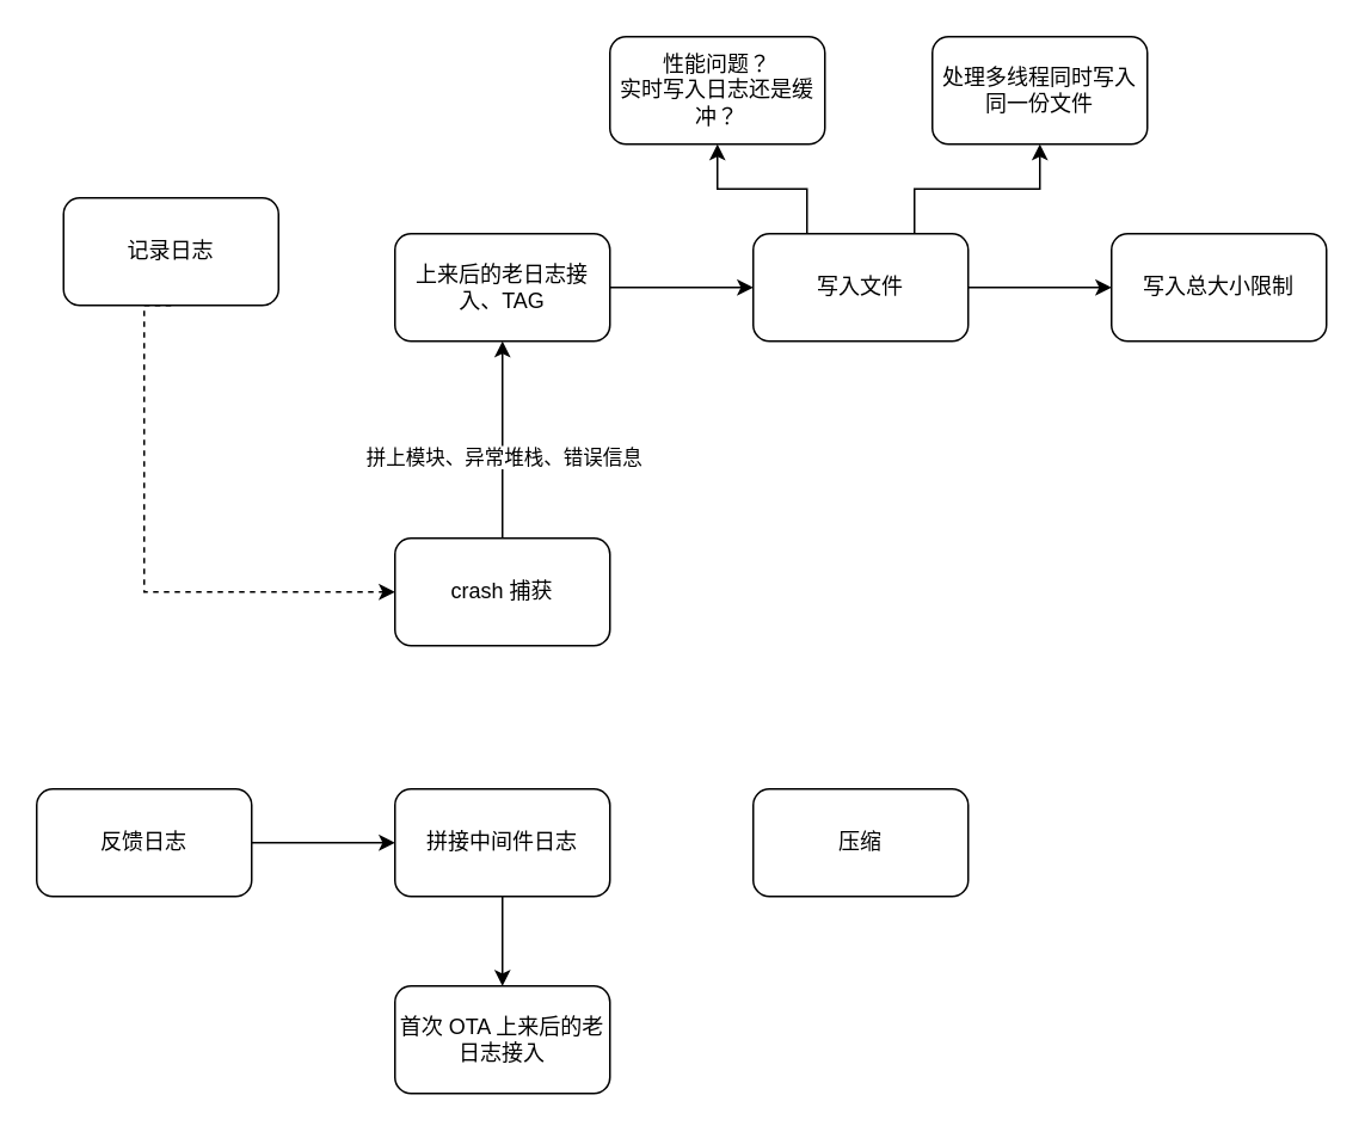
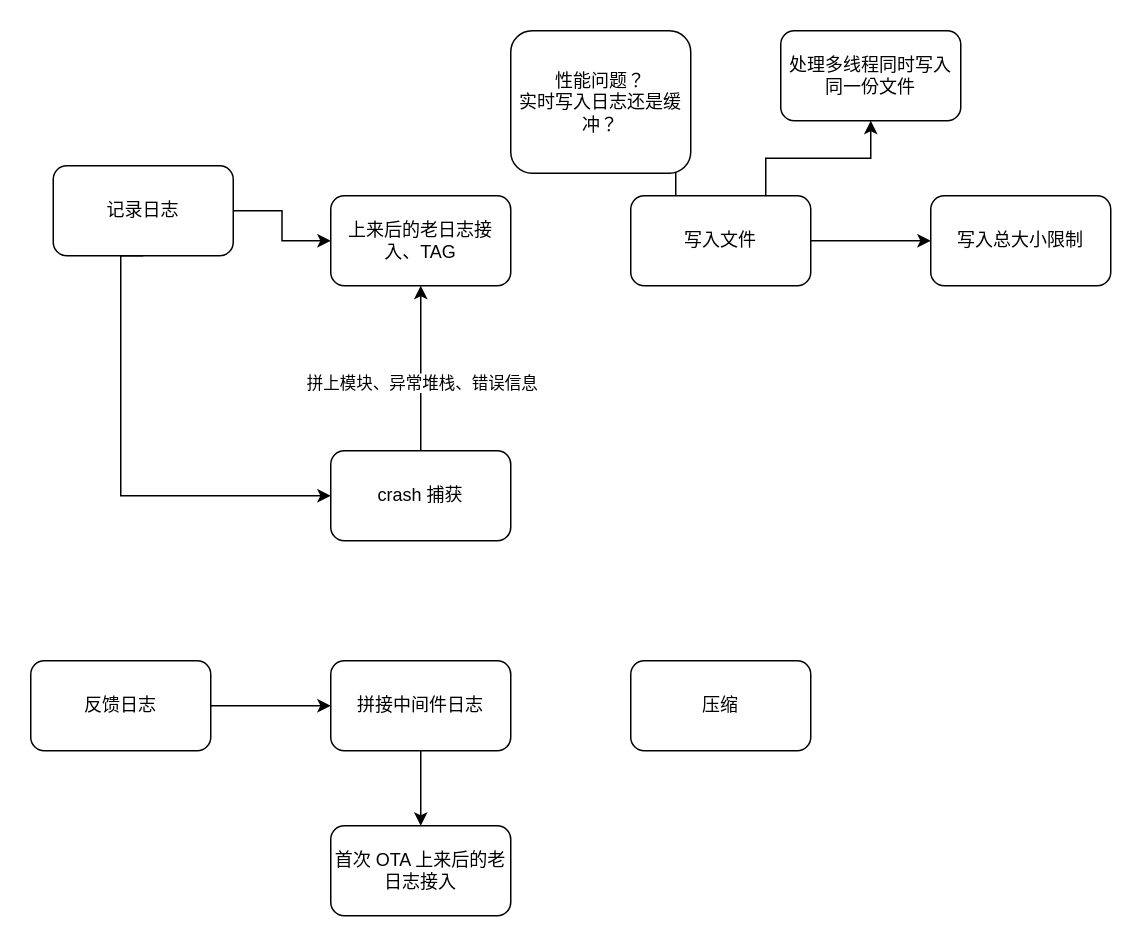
- <mxCell id="11" value="性能问题？&lt;br&gt;实时写入日志还是缓冲？" style="whiteSpace=wrap;html=1;rounded=1;" vertex="1" parent="1"><mxGeometry x="340" y="20" width="120" height="60" as="geometry" /></mxCell>
+ <mxCell id="11" value="性能问题？&lt;br&gt;实时写入日志还是缓冲？" style="whiteSpace=wrap;html=1;rounded=1;" vertex="1" parent="1"><mxGeometry x="340" y="20" width="120" height="95" as="geometry" /></mxCell>
+ <mxCell id="2" value="" style="edgeStyle=orthogonalEdgeStyle;rounded=0;orthogonalLoop=1;jettySize=auto;html=1;" edge="1" parent="1" source="4" target="14"><mxGeometry relative="1" as="geometry" /></mxCell>
- <mxCell id="13" style="edgeStyle=orthogonalEdgeStyle;rounded=0;orthogonalLoop=1;jettySize=auto;html=1;exitX=1;exitY=0.5;exitDx=0;exitDy=0;entryX=0;entryY=0.5;entryDx=0;entryDy=0;" edge="1" parent="1" source="14" target="10"><mxGeometry relative="1" as="geometry" /></mxCell>
- <mxCell id="3" style="edgeStyle=orthogonalEdgeStyle;rounded=0;orthogonalLoop=1;jettySize=auto;html=1;exitX=0.5;exitY=1;exitDx=0;exitDy=0;entryX=0;entryY=0.5;entryDx=0;entryDy=0;dashed=1;" edge="1" parent="1" source="4" target="22"><mxGeometry relative="1" as="geometry"><Array as="points"><mxPoint x="80" y="330" /></Array></mxGeometry></mxCell>
+ <mxCell id="3" style="edgeStyle=orthogonalEdgeStyle;rounded=0;orthogonalLoop=1;jettySize=auto;html=1;exitX=0.5;exitY=1;exitDx=0;exitDy=0;entryX=0;entryY=0.5;entryDx=0;entryDy=0;" edge="1" parent="1" source="4" target="22"><mxGeometry relative="1" as="geometry"><Array as="points"><mxPoint x="80" y="330" /></Array></mxGeometry></mxCell>
